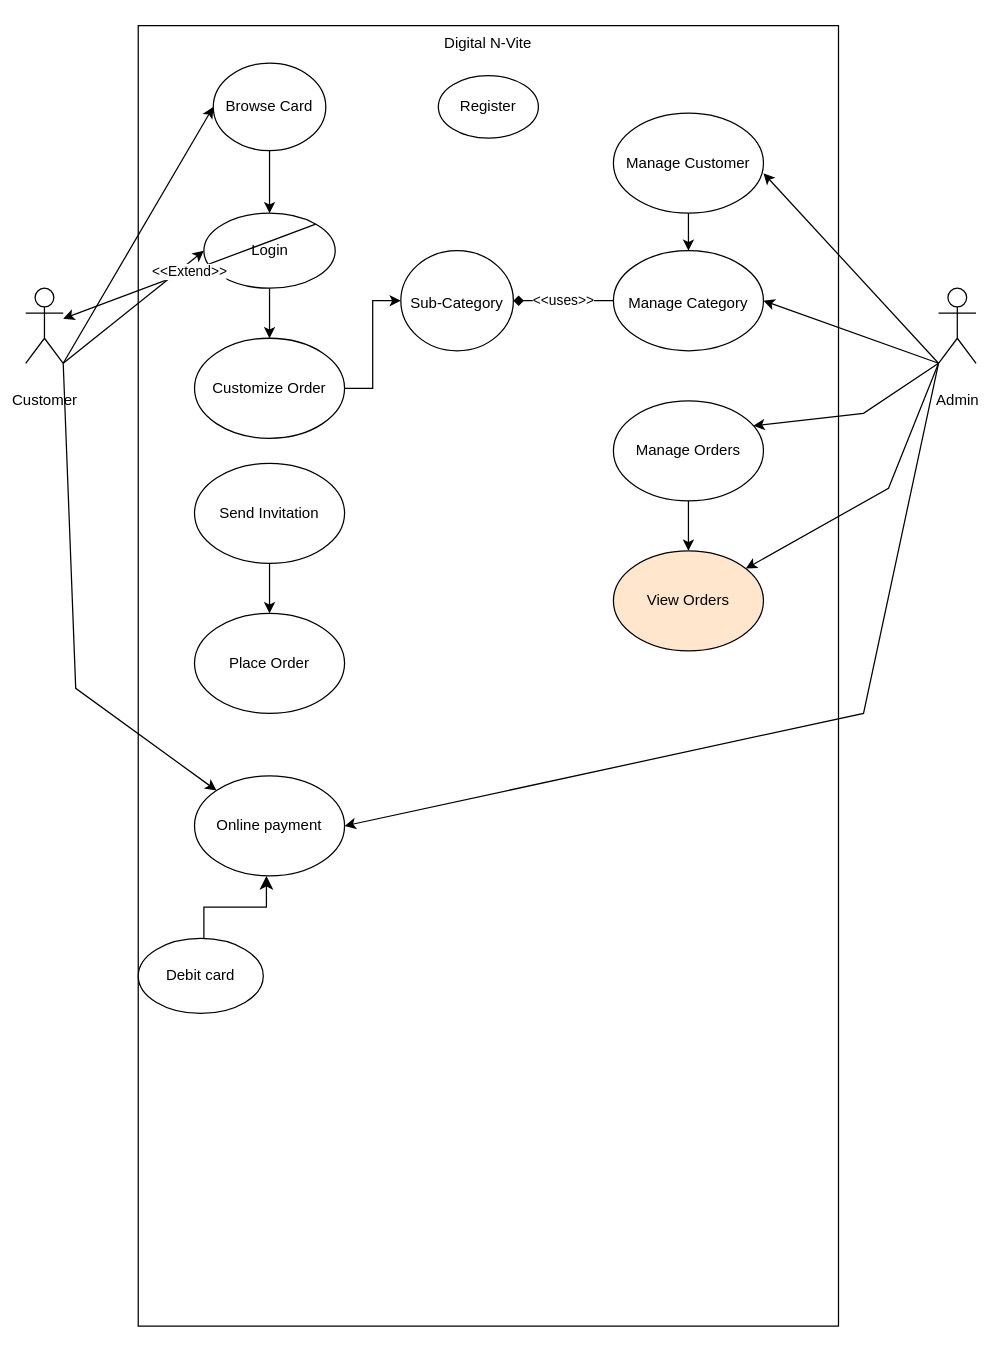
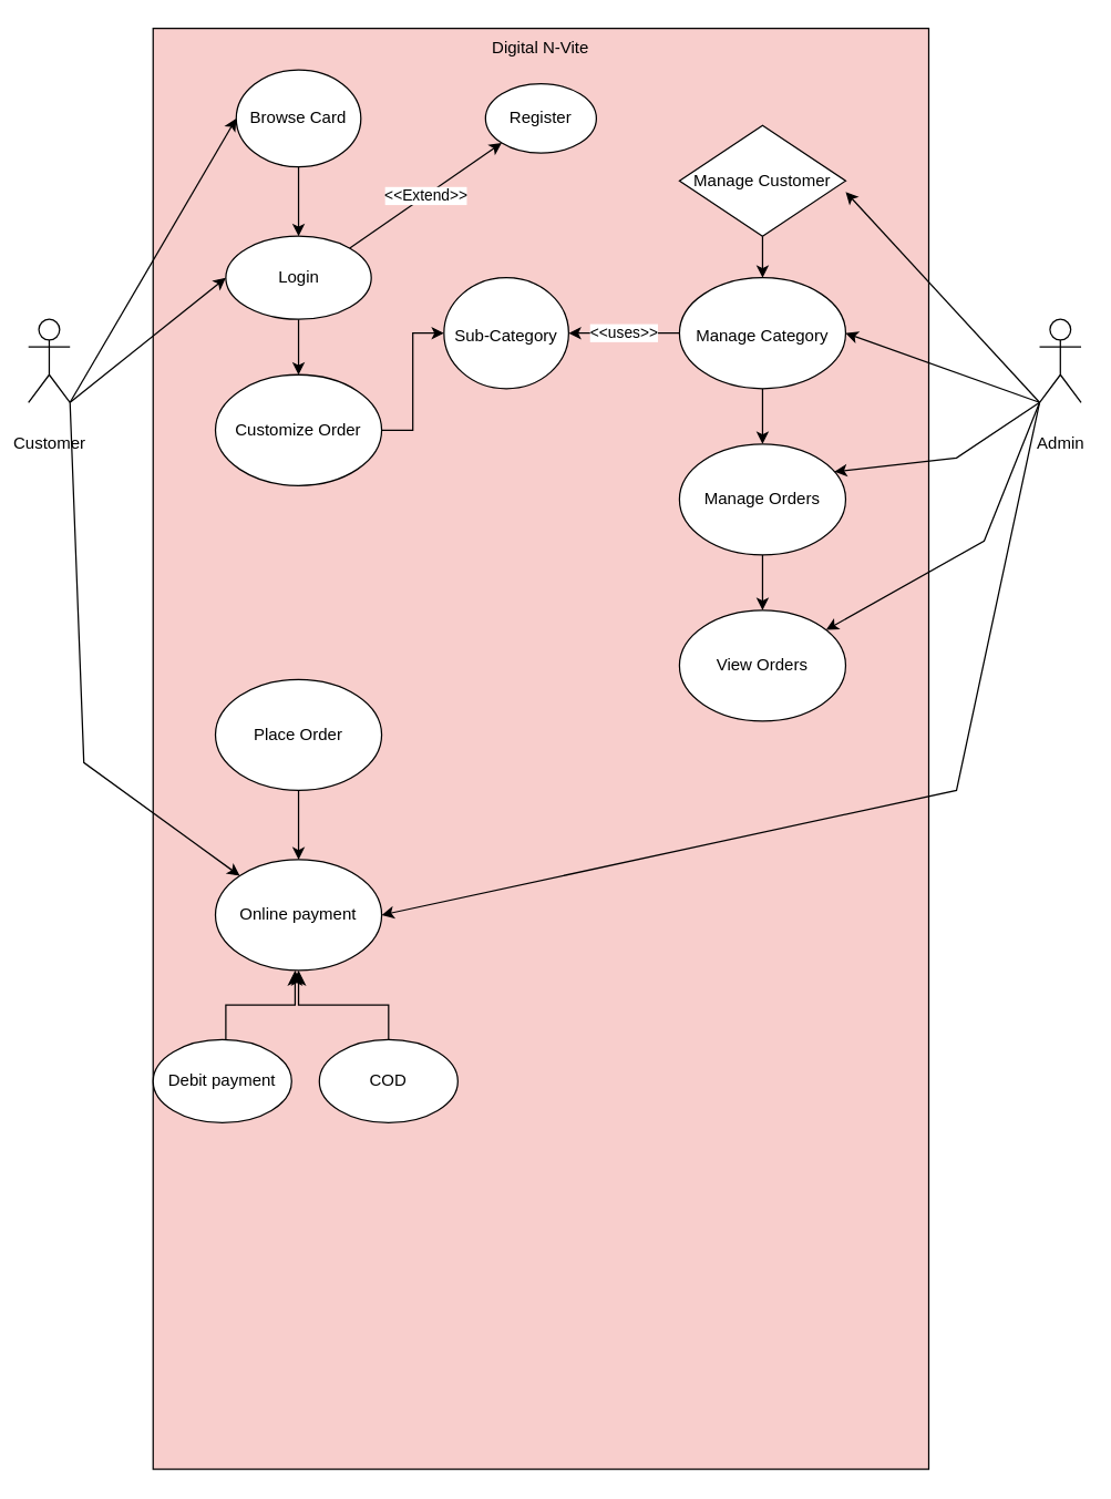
- <mxCell id="11" value="Manage Customer" style="ellipse;whiteSpace=wrap;html=1;" parent="1" vertex="1"><mxGeometry x="490" y="90" width="120" height="80" as="geometry" /></mxCell>
+ <mxCell id="11" value="Manage Customer" style="rhombus;whiteSpace=wrap;html=1;" parent="1" vertex="1"><mxGeometry x="490" y="90" width="120" height="80" as="geometry" /></mxCell>
- <mxCell id="34" value="&amp;lt;&amp;lt;Extend&amp;gt;&amp;gt;" style="endArrow=classic;html=1;rounded=0;exitX=1;exitY=0;exitDx=0;exitDy=0;" parent="1" source="7" target="3" edge="1"><mxGeometry width="50" height="50" relative="1" as="geometry"><mxPoint x="240" y="180" as="sourcePoint" /><mxPoint x="290" y="130" as="targetPoint" /></mxGeometry></mxCell>
+ <mxCell id="34" value="&amp;lt;&amp;lt;Extend&amp;gt;&amp;gt;" style="endArrow=classic;html=1;rounded=0;entryX=0;entryY=1;entryDx=0;entryDy=0;exitX=1;exitY=0;exitDx=0;exitDy=0;" parent="1" source="7" target="5" edge="1"><mxGeometry width="50" height="50" relative="1" as="geometry"><mxPoint x="240" y="180" as="sourcePoint" /><mxPoint x="290" y="130" as="targetPoint" /></mxGeometry></mxCell>
- <mxCell id="13" value="&amp;lt;&amp;lt;uses&amp;gt;&amp;gt;" style="edgeStyle=orthogonalEdgeStyle;rounded=0;orthogonalLoop=1;jettySize=auto;html=1;endArrow=diamond;" parent="1" source="14" target="27" edge="1"><mxGeometry relative="1" as="geometry" /></mxCell>
+ <mxCell id="13" value="&amp;lt;&amp;lt;uses&amp;gt;&amp;gt;" style="edgeStyle=orthogonalEdgeStyle;rounded=0;orthogonalLoop=1;jettySize=auto;html=1;" parent="1" source="14" target="27" edge="1"><mxGeometry relative="1" as="geometry" /></mxCell>
+ <mxCell id="12" value="" style="edgeStyle=orthogonalEdgeStyle;rounded=0;orthogonalLoop=1;jettySize=auto;html=1;" parent="1" source="14" target="16" edge="1"><mxGeometry relative="1" as="geometry" /></mxCell>
- <mxCell id="19" value="Send Invitation" style="ellipse;whiteSpace=wrap;html=1;" parent="1" vertex="1"><mxGeometry x="155" y="370" width="120" height="80" as="geometry" /></mxCell>
- <mxCell id="18" value="" style="edgeStyle=orthogonalEdgeStyle;rounded=0;orthogonalLoop=1;jettySize=auto;html=1;" parent="1" source="19" target="21" edge="1"><mxGeometry relative="1" as="geometry" /></mxCell>
- <mxCell id="17" value="View Orders" style="ellipse;whiteSpace=wrap;html=1;fillColor=#ffe6cc;" parent="1" vertex="1"><mxGeometry x="490" y="440" width="120" height="80" as="geometry" /></mxCell>
+ <mxCell id="17" value="View Orders" style="ellipse;whiteSpace=wrap;html=1;" parent="1" vertex="1"><mxGeometry x="490" y="440" width="120" height="80" as="geometry" /></mxCell>
- <mxCell id="2" value="Digital N-Vite" style="rounded=0;whiteSpace=wrap;html=1;verticalAlign=top;" parent="1" vertex="1"><mxGeometry x="110" y="20" width="560" height="1040" as="geometry" /></mxCell>
+ <mxCell id="2" value="Digital N-Vite" style="rounded=0;whiteSpace=wrap;html=1;verticalAlign=top;fillColor=#f8cecc;" parent="1" vertex="1"><mxGeometry x="110" y="20" width="560" height="1040" as="geometry" /></mxCell>
+ <mxCell id="20" value="" style="edgeStyle=orthogonalEdgeStyle;rounded=0;orthogonalLoop=1;jettySize=auto;html=1;" parent="1" source="21" target="28" edge="1"><mxGeometry relative="1" as="geometry" /></mxCell>
+ <mxCell id="36" value="" style="edgeStyle=orthogonalEdgeStyle;elbow=vertical;endArrow=classic;html=1;rounded=0;endSize=8;startSize=8;exitX=0.5;exitY=0;exitDx=0;exitDy=0;entryX=0.5;entryY=1;entryDx=0;entryDy=0;" parent="1" source="29" target="28" edge="1"><mxGeometry width="50" height="50" relative="1" as="geometry"><mxPoint x="380" y="680" as="sourcePoint" /><mxPoint x="430" y="630" as="targetPoint" /></mxGeometry></mxCell>
- <mxCell id="31" value="Debit card" style="ellipse;whiteSpace=wrap;html=1;" parent="1" vertex="1"><mxGeometry x="110" y="750" width="100" height="60" as="geometry" /></mxCell>
+ <mxCell id="31" value="Debit payment" style="ellipse;whiteSpace=wrap;html=1;" parent="1" vertex="1"><mxGeometry x="110" y="750" width="100" height="60" as="geometry" /></mxCell>
+ <mxCell id="29" value="COD" style="ellipse;whiteSpace=wrap;html=1;" parent="1" vertex="1"><mxGeometry x="230" y="750" width="100" height="60" as="geometry" /></mxCell>
